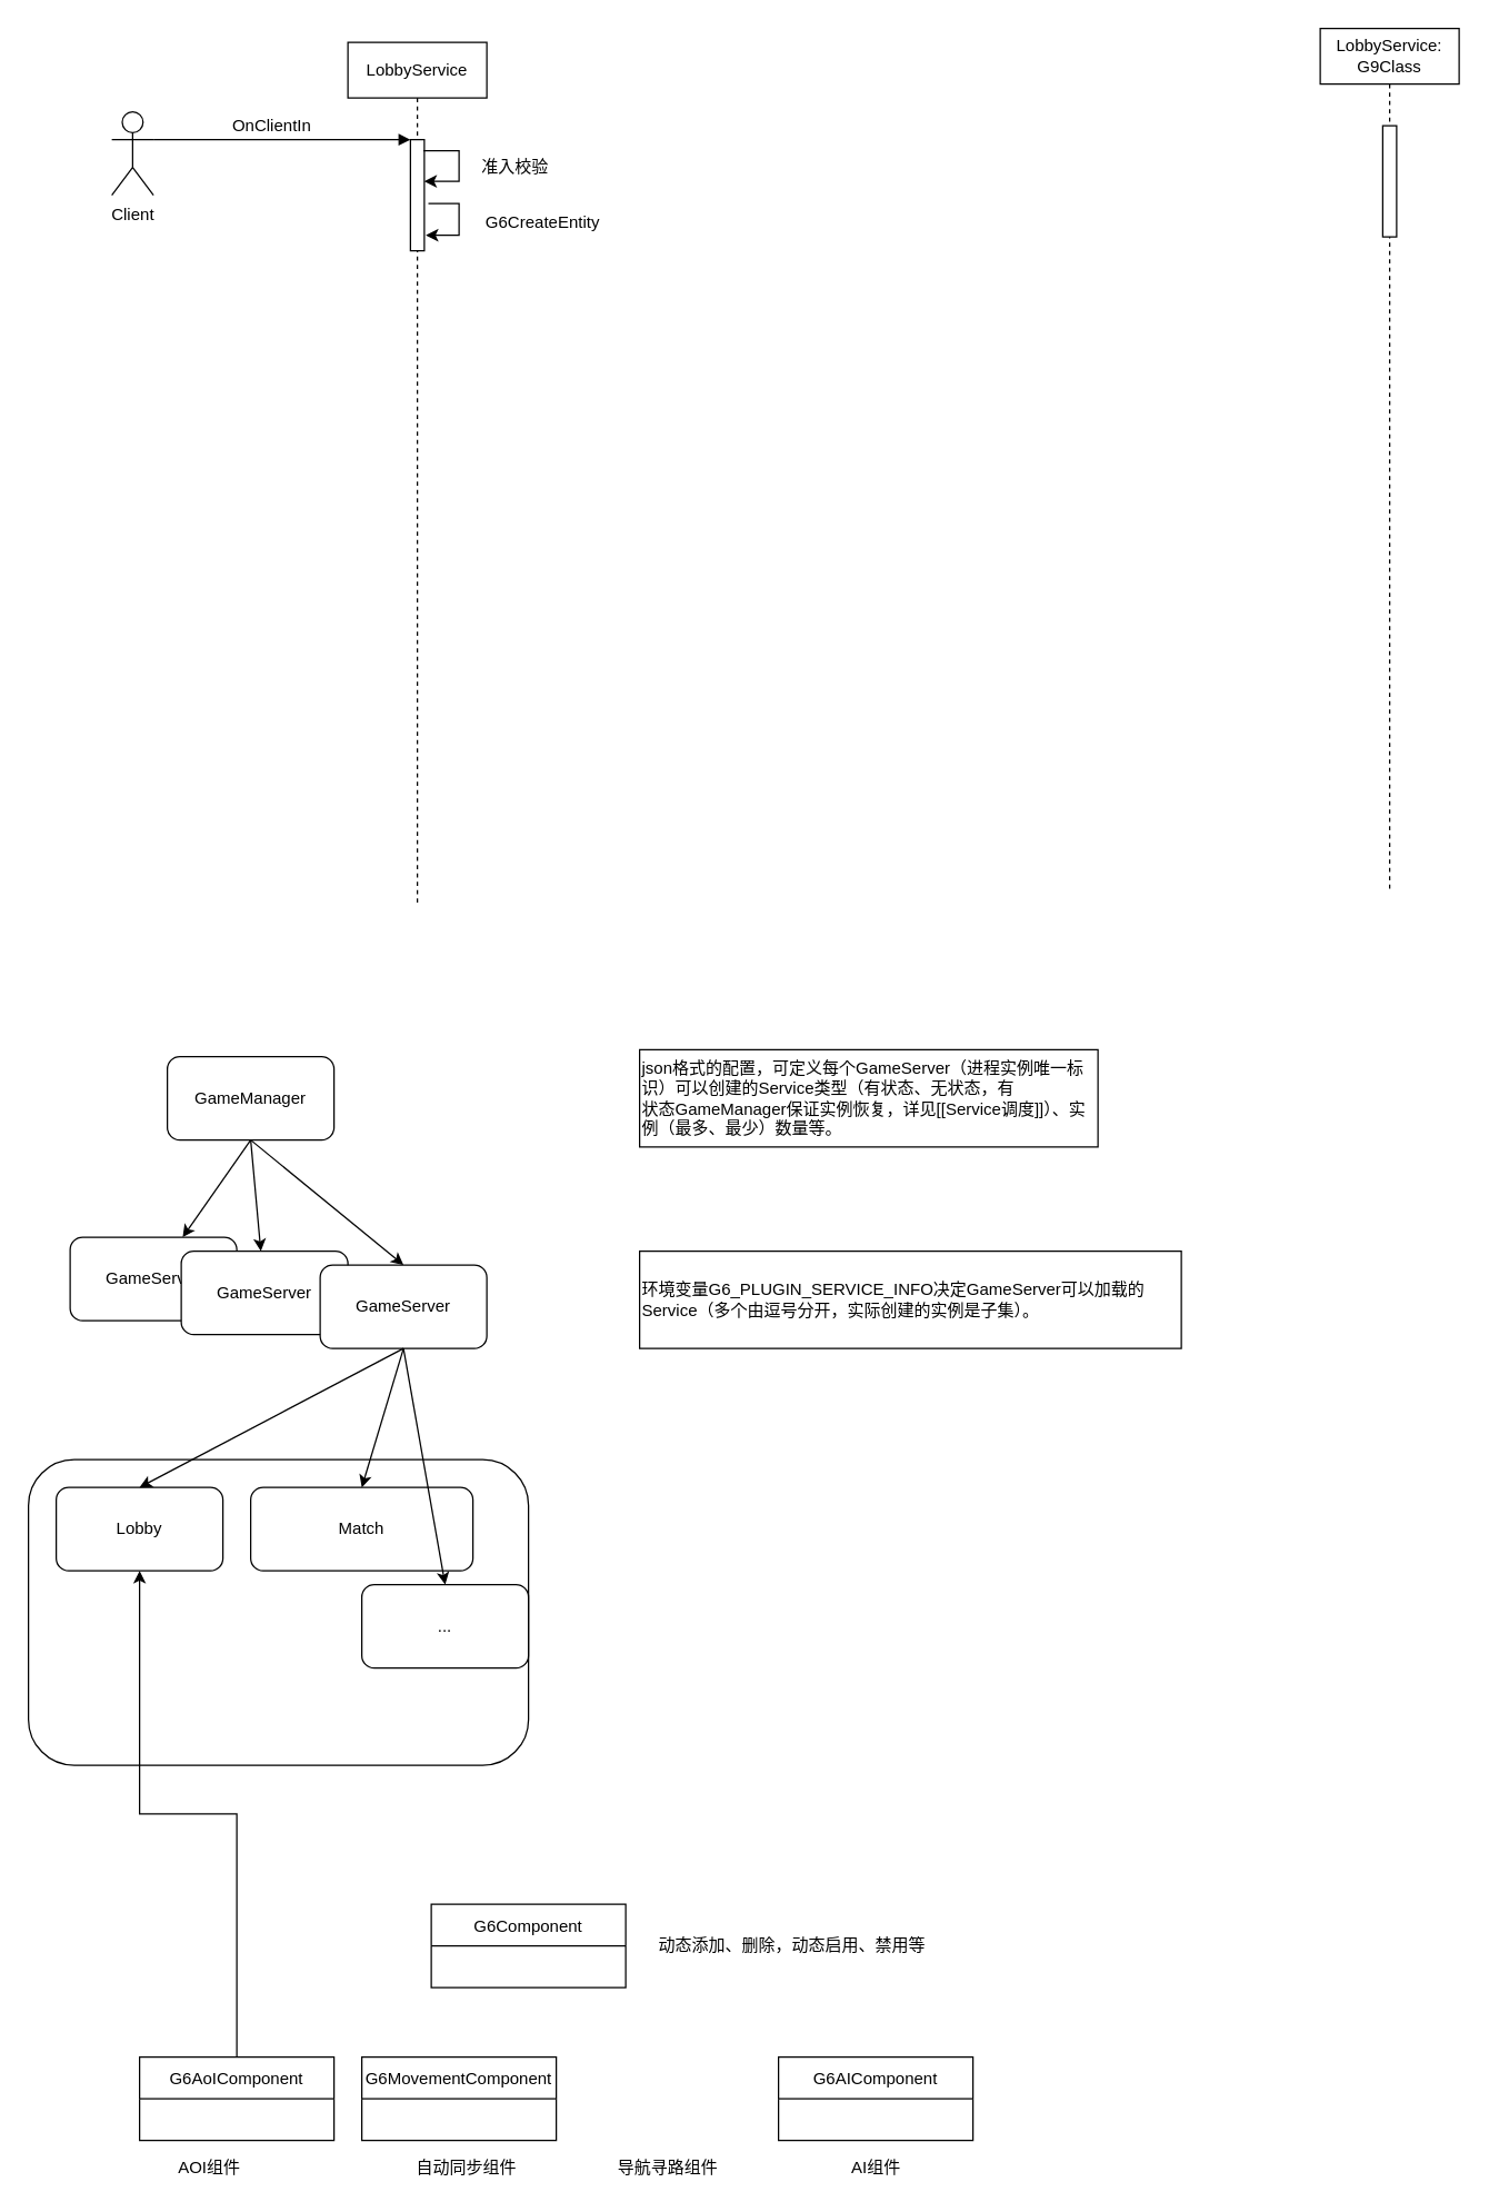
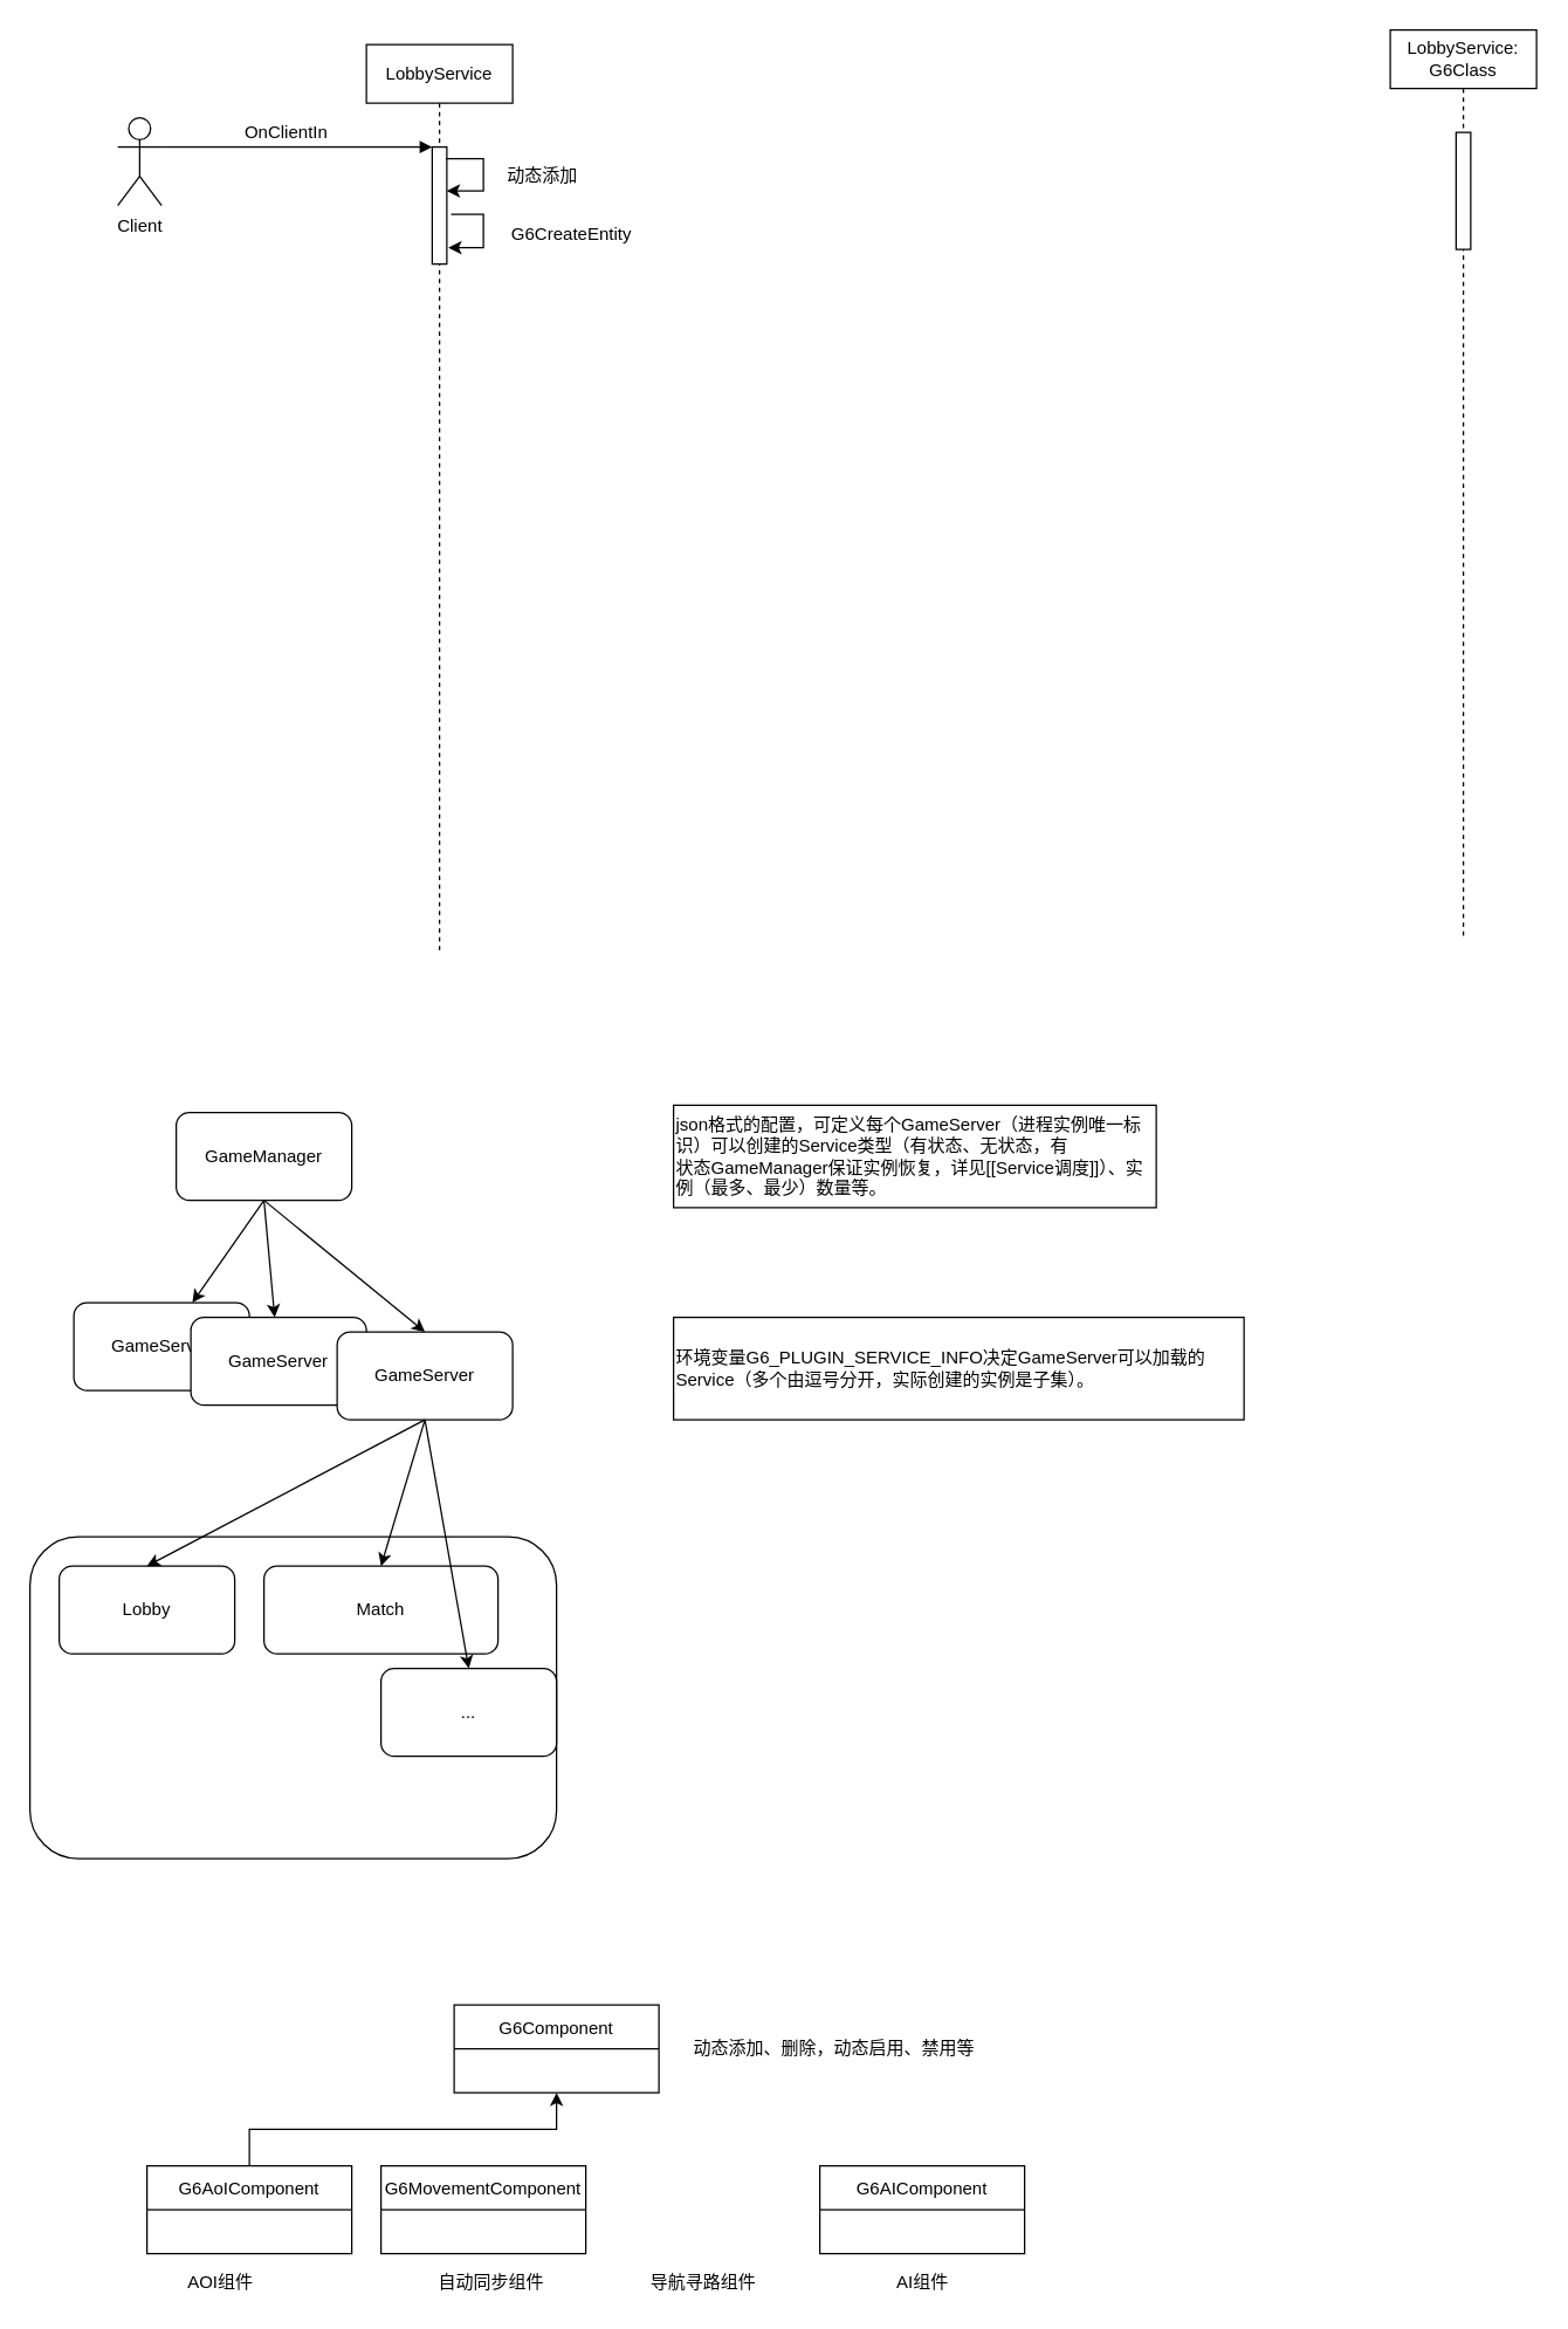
- <mxCell id="9" value="LobbyService:&lt;br&gt;&lt;span&gt;G9Class&lt;/span&gt;" style="shape=umlLifeline;perimeter=lifelinePerimeter;whiteSpace=wrap;html=1;container=1;collapsible=0;recursiveResize=0;outlineConnect=0;fontFamily=Helvetica;fontSize=12;align=center;verticalAlign=middle;labelPosition=center;verticalLabelPosition=middle;" vertex="1" parent="1"><mxGeometry x="950" y="20" width="100" height="620" as="geometry" /></mxCell>
+ <mxCell id="9" value="LobbyService:&lt;br&gt;&lt;span&gt;G6Class&lt;/span&gt;" style="shape=umlLifeline;perimeter=lifelinePerimeter;whiteSpace=wrap;html=1;container=1;collapsible=0;recursiveResize=0;outlineConnect=0;fontFamily=Helvetica;fontSize=12;align=center;verticalAlign=middle;labelPosition=center;verticalLabelPosition=middle;" vertex="1" parent="1"><mxGeometry x="950" y="20" width="100" height="620" as="geometry" /></mxCell>
- <mxCell id="11" value="准入校验" style="text;html=1;align=center;verticalAlign=middle;resizable=0;points=[];autosize=1;strokeColor=none;fillColor=none;fontSize=12;fontFamily=Helvetica;" vertex="1" parent="1"><mxGeometry x="340" y="110" width="60" height="20" as="geometry" /></mxCell>
+ <mxCell id="11" value="动态添加" style="text;html=1;align=center;verticalAlign=middle;resizable=0;points=[];autosize=1;strokeColor=none;fillColor=none;fontSize=12;fontFamily=Helvetica;" vertex="1" parent="1"><mxGeometry x="340" y="110" width="60" height="20" as="geometry" /></mxCell>
- <mxCell id="30" style="edgeStyle=orthogonalEdgeStyle;rounded=0;orthogonalLoop=1;jettySize=auto;html=1;exitX=0.5;exitY=0;exitDx=0;exitDy=0;shadow=0;fontFamily=Helvetica;fontSize=12;elbow=vertical;" edge="1" parent="1" source="31" target="21"><mxGeometry relative="1" as="geometry" /></mxCell>
+ <mxCell id="30" style="edgeStyle=orthogonalEdgeStyle;rounded=0;orthogonalLoop=1;jettySize=auto;html=1;exitX=0.5;exitY=0;exitDx=0;exitDy=0;entryX=0.5;entryY=1;entryDx=0;entryDy=0;shadow=0;fontFamily=Helvetica;fontSize=12;elbow=vertical;" edge="1" parent="1" source="31" target="29"><mxGeometry relative="1" as="geometry" /></mxCell>
